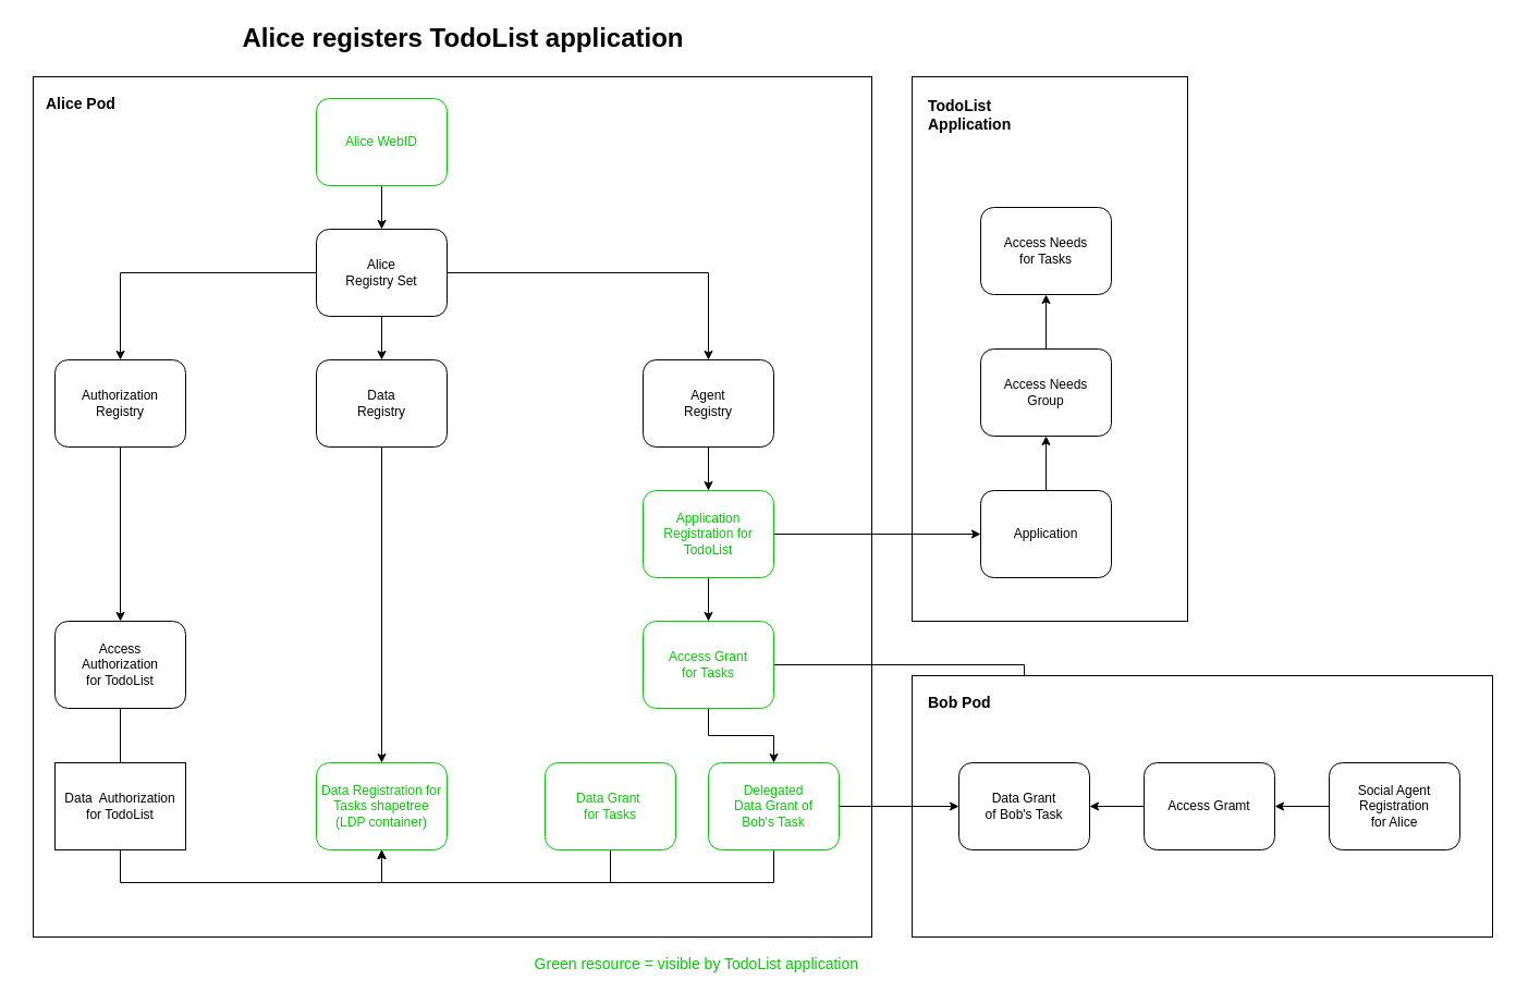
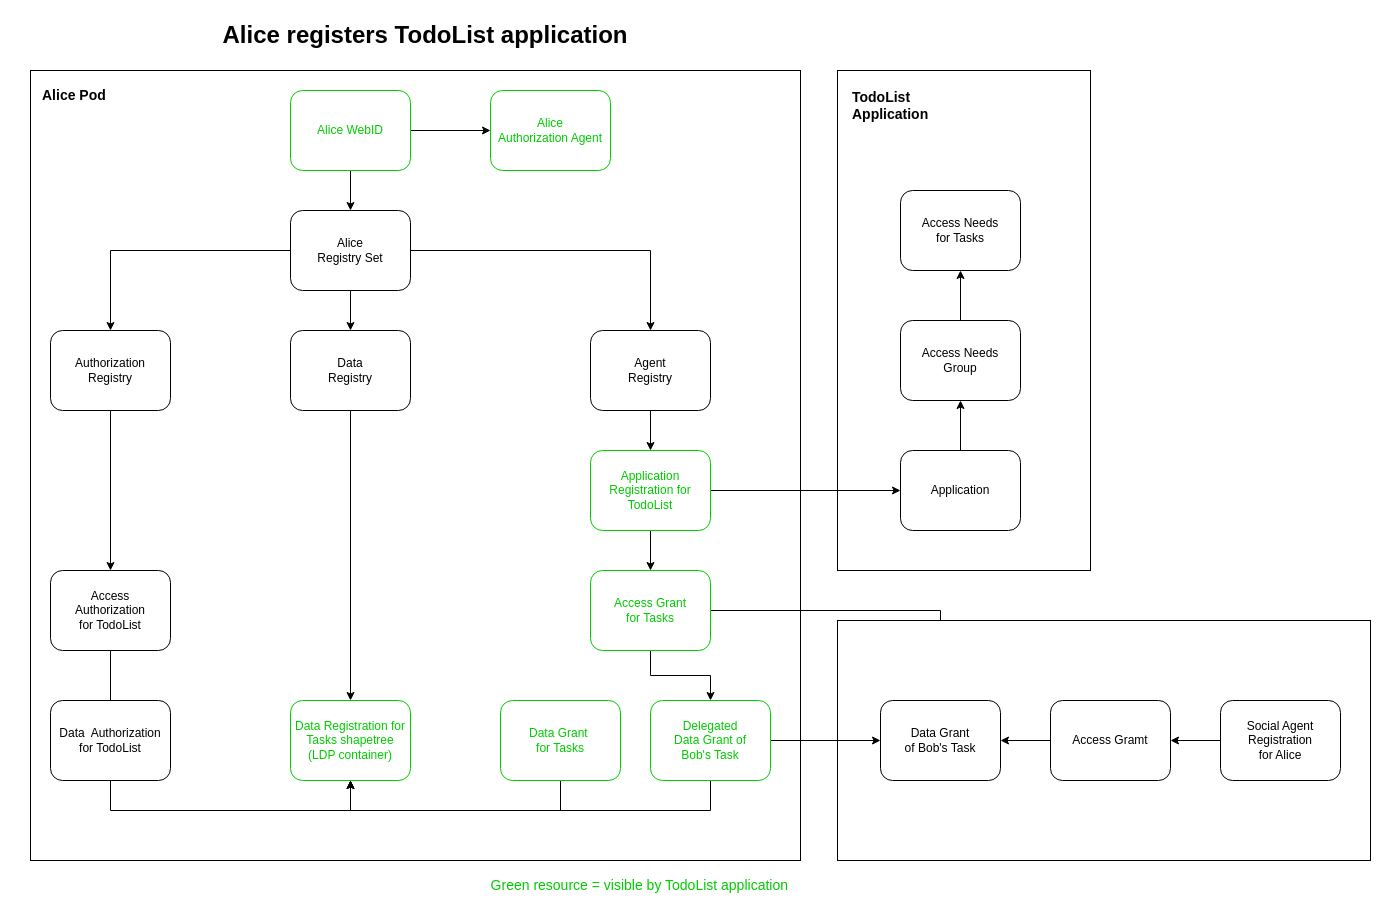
+ <mxCell id="29" style="edgeStyle=orthogonalEdgeStyle;rounded=0;orthogonalLoop=1;jettySize=auto;html=1;" parent="1" source="30" target="31" edge="1"><mxGeometry relative="1" as="geometry" /></mxCell>
+ <mxCell id="31" value="Alice &lt;br&gt;Authorization Agent" style="rounded=1;whiteSpace=wrap;html=1;strokeColor=#00CC00;fontColor=#00CC00;" parent="1" vertex="1"><mxGeometry x="490" y="90" width="120" height="80" as="geometry" /></mxCell>
- <mxCell id="41" value="Bob Pod" style="text;html=1;align=left;verticalAlign=middle;whiteSpace=wrap;rounded=0;fontStyle=1;fontSize=14;" vertex="1" parent="1"><mxGeometry x="850" y="630" width="90" height="30" as="geometry" /></mxCell>
- <mxCell id="26" value="Data&amp;nbsp; Authorization for TodoList" style="whiteSpace=wrap;html=1;rounded=0;" parent="1" vertex="1"><mxGeometry x="50" y="700" width="120" height="80" as="geometry" /></mxCell>
+ <mxCell id="26" value="Data&amp;nbsp; Authorization for TodoList" style="rounded=1;whiteSpace=wrap;html=1;" parent="1" vertex="1"><mxGeometry x="50" y="700" width="120" height="80" as="geometry" /></mxCell>
